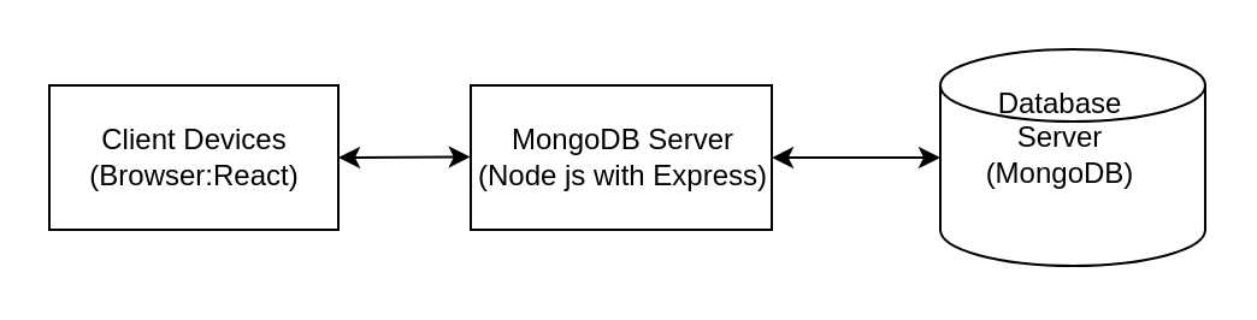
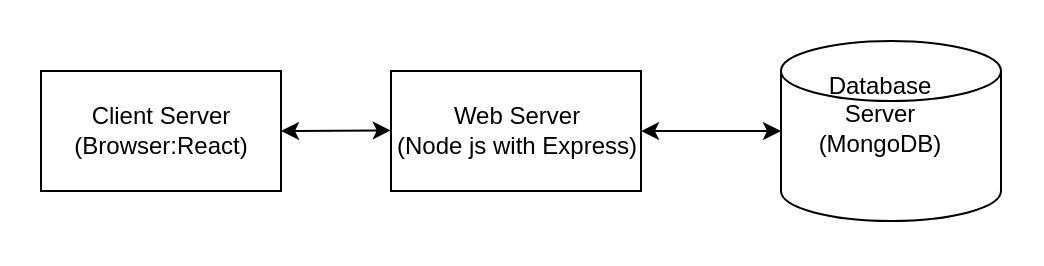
- <mxCell id="3" value="Client Devices&lt;div&gt;(Browser:React)&lt;/div&gt;" style="text;html=1;align=center;verticalAlign=middle;resizable=0;points=[];autosize=1;strokeColor=none;fillColor=none;" vertex="1" parent="1"><mxGeometry x="25" y="45" width="110" height="40" as="geometry" /></mxCell>
+ <mxCell id="3" value="Client Server&lt;div&gt;(Browser:React)&lt;/div&gt;" style="text;html=1;align=center;verticalAlign=middle;resizable=0;points=[];autosize=1;strokeColor=none;fillColor=none;" vertex="1" parent="1"><mxGeometry x="25" y="45" width="110" height="40" as="geometry" /></mxCell>
- <mxCell id="8" value="MongoDB Server&lt;div&gt;(Node js with Express)&lt;/div&gt;" style="text;html=1;align=center;verticalAlign=middle;resizable=0;points=[];autosize=1;strokeColor=none;fillColor=none;" vertex="1" parent="1"><mxGeometry x="187.5" y="45" width="140" height="40" as="geometry" /></mxCell>
+ <mxCell id="8" value="Web Server&lt;div&gt;(Node js with Express)&lt;/div&gt;" style="text;html=1;align=center;verticalAlign=middle;resizable=0;points=[];autosize=1;strokeColor=none;fillColor=none;" vertex="1" parent="1"><mxGeometry x="187.5" y="45" width="140" height="40" as="geometry" /></mxCell>
